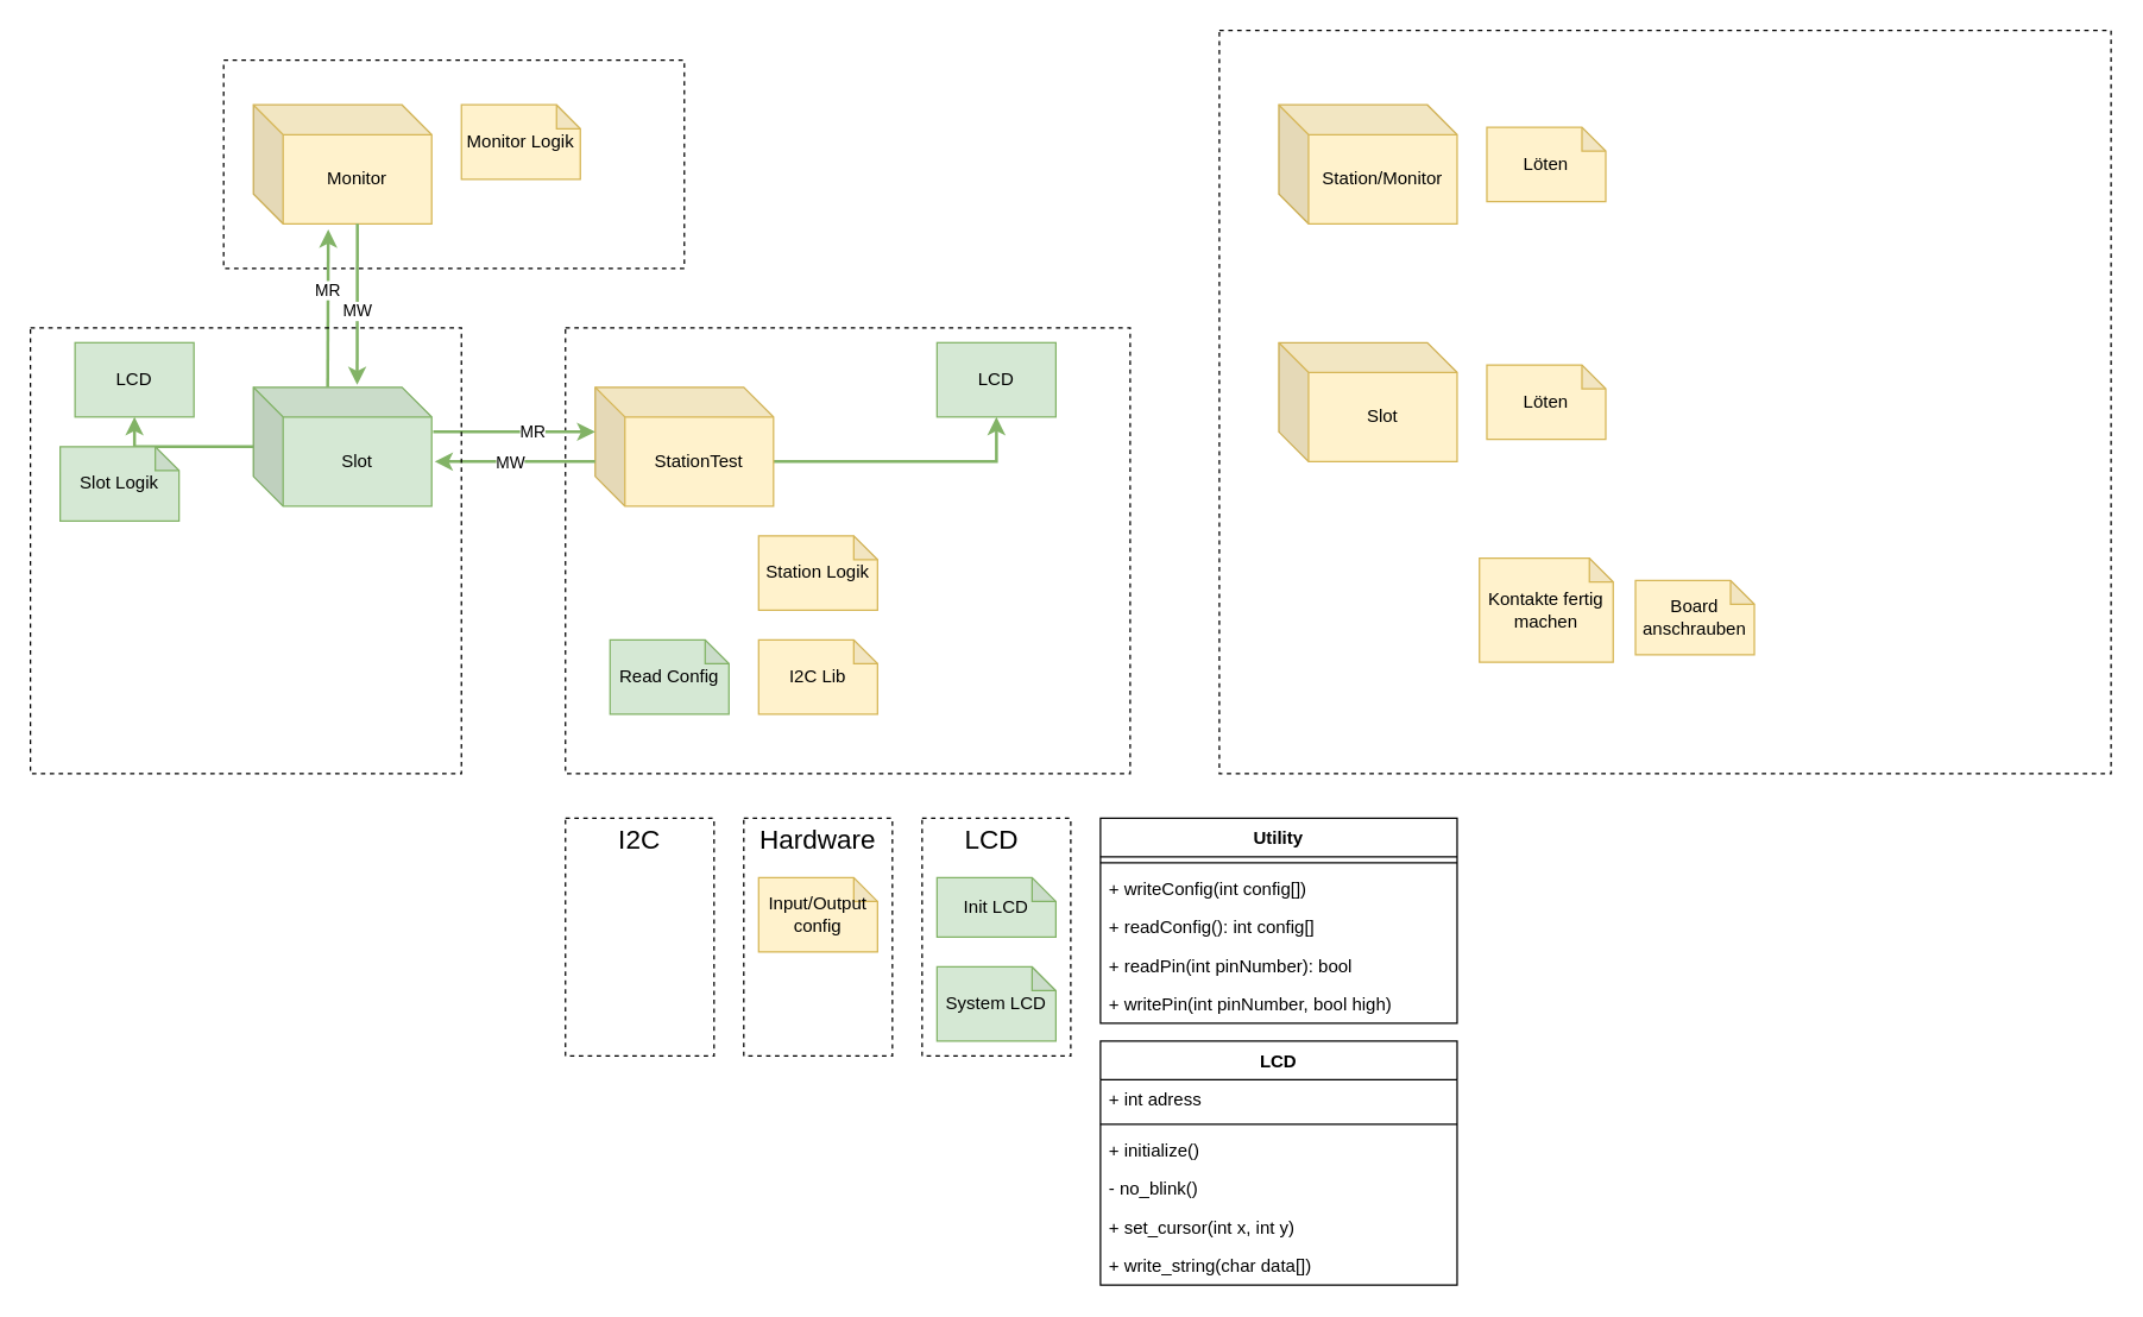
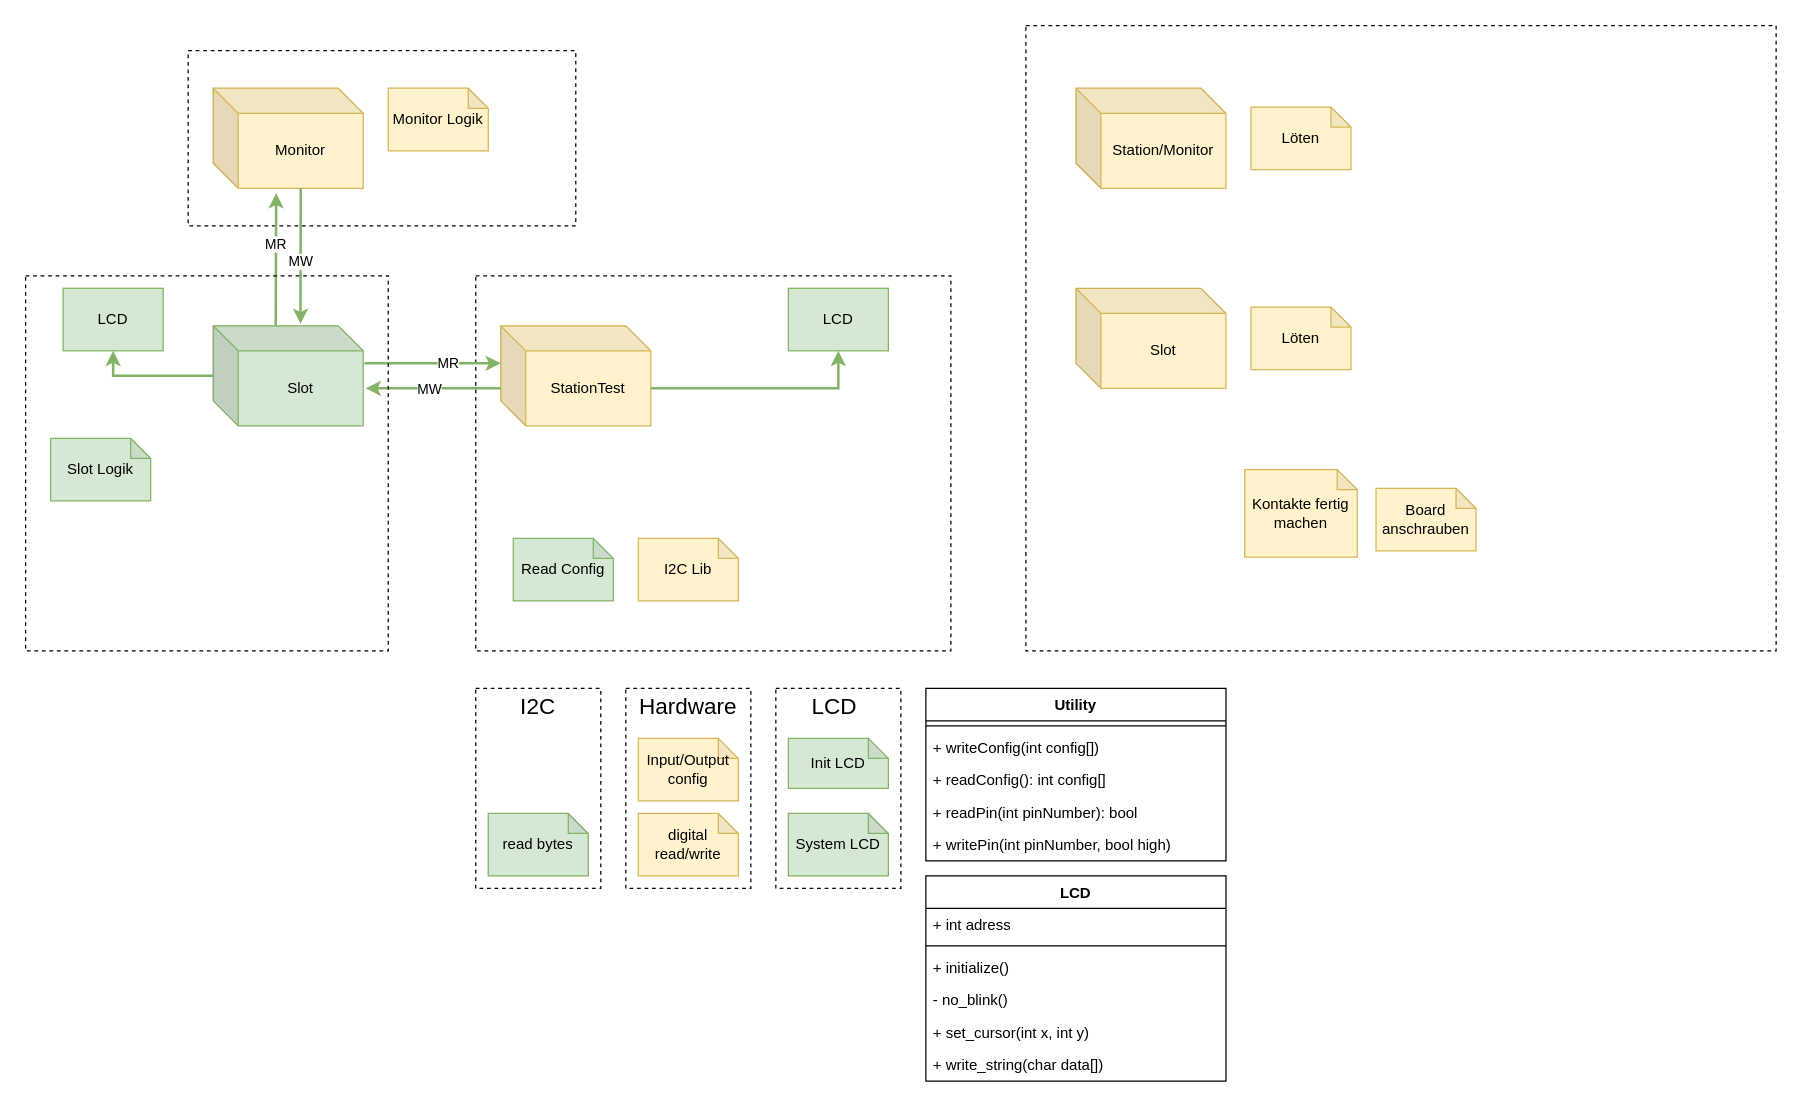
- <mxCell id="21" value="Slot Logik" style="shape=note;whiteSpace=wrap;html=1;backgroundOutline=1;darkOpacity=0.05;strokeWidth=1;fillColor=#d5e8d4;strokeColor=#82b366;size=16;" parent="1" vertex="1"><mxGeometry x="40" y="300" width="80" height="50" as="geometry" /></mxCell>
+ <mxCell id="21" value="Slot Logik" style="shape=note;whiteSpace=wrap;html=1;backgroundOutline=1;darkOpacity=0.05;strokeWidth=1;fillColor=#d5e8d4;strokeColor=#82b366;size=16;" parent="1" vertex="1"><mxGeometry x="40" y="350" width="80" height="50" as="geometry" /></mxCell>
- <mxCell id="22" value="Station Logik" style="shape=note;whiteSpace=wrap;html=1;backgroundOutline=1;darkOpacity=0.05;strokeWidth=1;fillColor=#fff2cc;strokeColor=#d6b656;size=16;" parent="1" vertex="1"><mxGeometry x="510" y="360" width="80" height="50" as="geometry" /></mxCell>
+ <mxCell id="32" value="read bytes" style="shape=note;whiteSpace=wrap;html=1;backgroundOutline=1;darkOpacity=0.05;strokeWidth=1;fillColor=#d5e8d4;strokeColor=#82b366;size=16;" parent="1" vertex="1"><mxGeometry x="390" y="650" width="80" height="50" as="geometry" /></mxCell>
+ <mxCell id="35" value="digital read/write" style="shape=note;whiteSpace=wrap;html=1;backgroundOutline=1;darkOpacity=0.05;strokeWidth=1;fillColor=#fff2cc;strokeColor=#d6b656;size=16;" parent="1" vertex="1"><mxGeometry x="510" y="650" width="80" height="50" as="geometry" /></mxCell>
